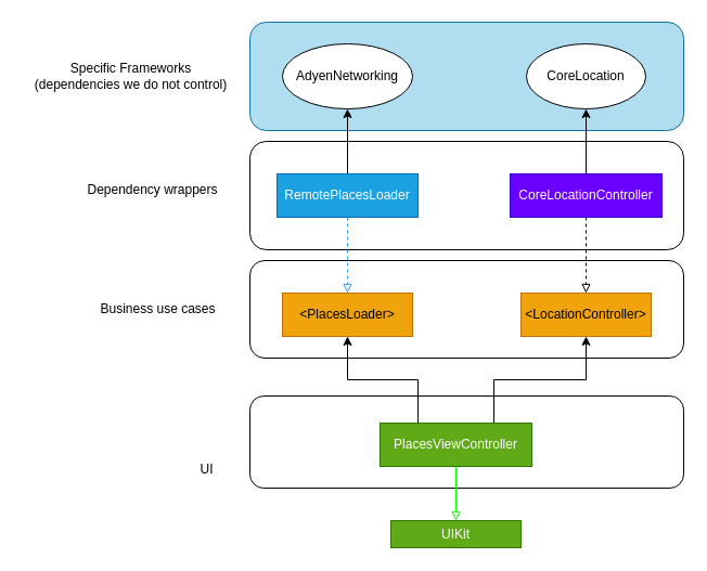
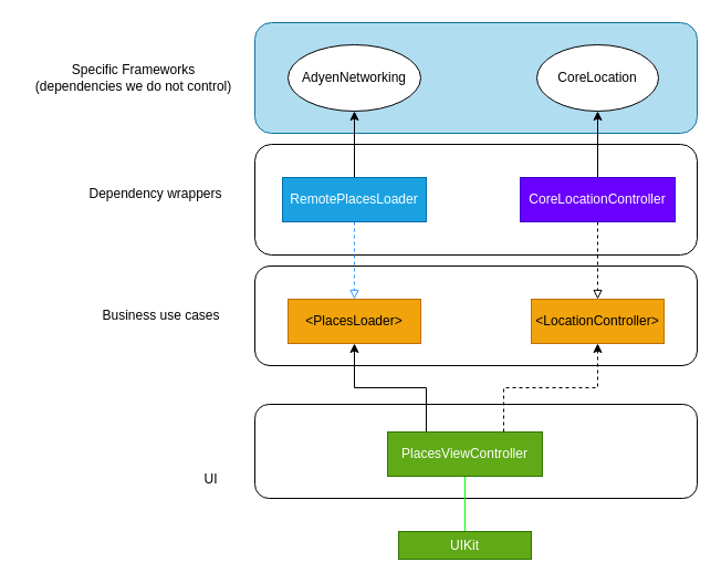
- <mxCell id="8" style="edgeStyle=orthogonalEdgeStyle;rounded=0;orthogonalLoop=1;jettySize=auto;html=1;exitX=0.75;exitY=0;exitDx=0;exitDy=0;entryX=0.5;entryY=1;entryDx=0;entryDy=0;" edge="1" parent="1" source="9" target="15"><mxGeometry relative="1" as="geometry" /></mxCell>
+ <mxCell id="8" style="edgeStyle=orthogonalEdgeStyle;rounded=0;orthogonalLoop=1;jettySize=auto;html=1;exitX=0.75;exitY=0;exitDx=0;exitDy=0;entryX=0.5;entryY=1;entryDx=0;entryDy=0;dashed=1;" edge="1" parent="1" source="9" target="15"><mxGeometry relative="1" as="geometry" /></mxCell>
- <mxCell id="6" value="" style="edgeStyle=orthogonalEdgeStyle;rounded=0;orthogonalLoop=1;jettySize=auto;html=1;endArrow=block;endFill=0;strokeColor=#00FF00;" edge="1" parent="1" source="9" target="10"><mxGeometry relative="1" as="geometry" /></mxCell>
+ <mxCell id="6" value="" style="edgeStyle=orthogonalEdgeStyle;rounded=0;orthogonalLoop=1;jettySize=auto;html=1;endArrow=none;endFill=0;strokeColor=#00FF00;" edge="1" parent="1" source="9" target="10"><mxGeometry relative="1" as="geometry" /></mxCell>
